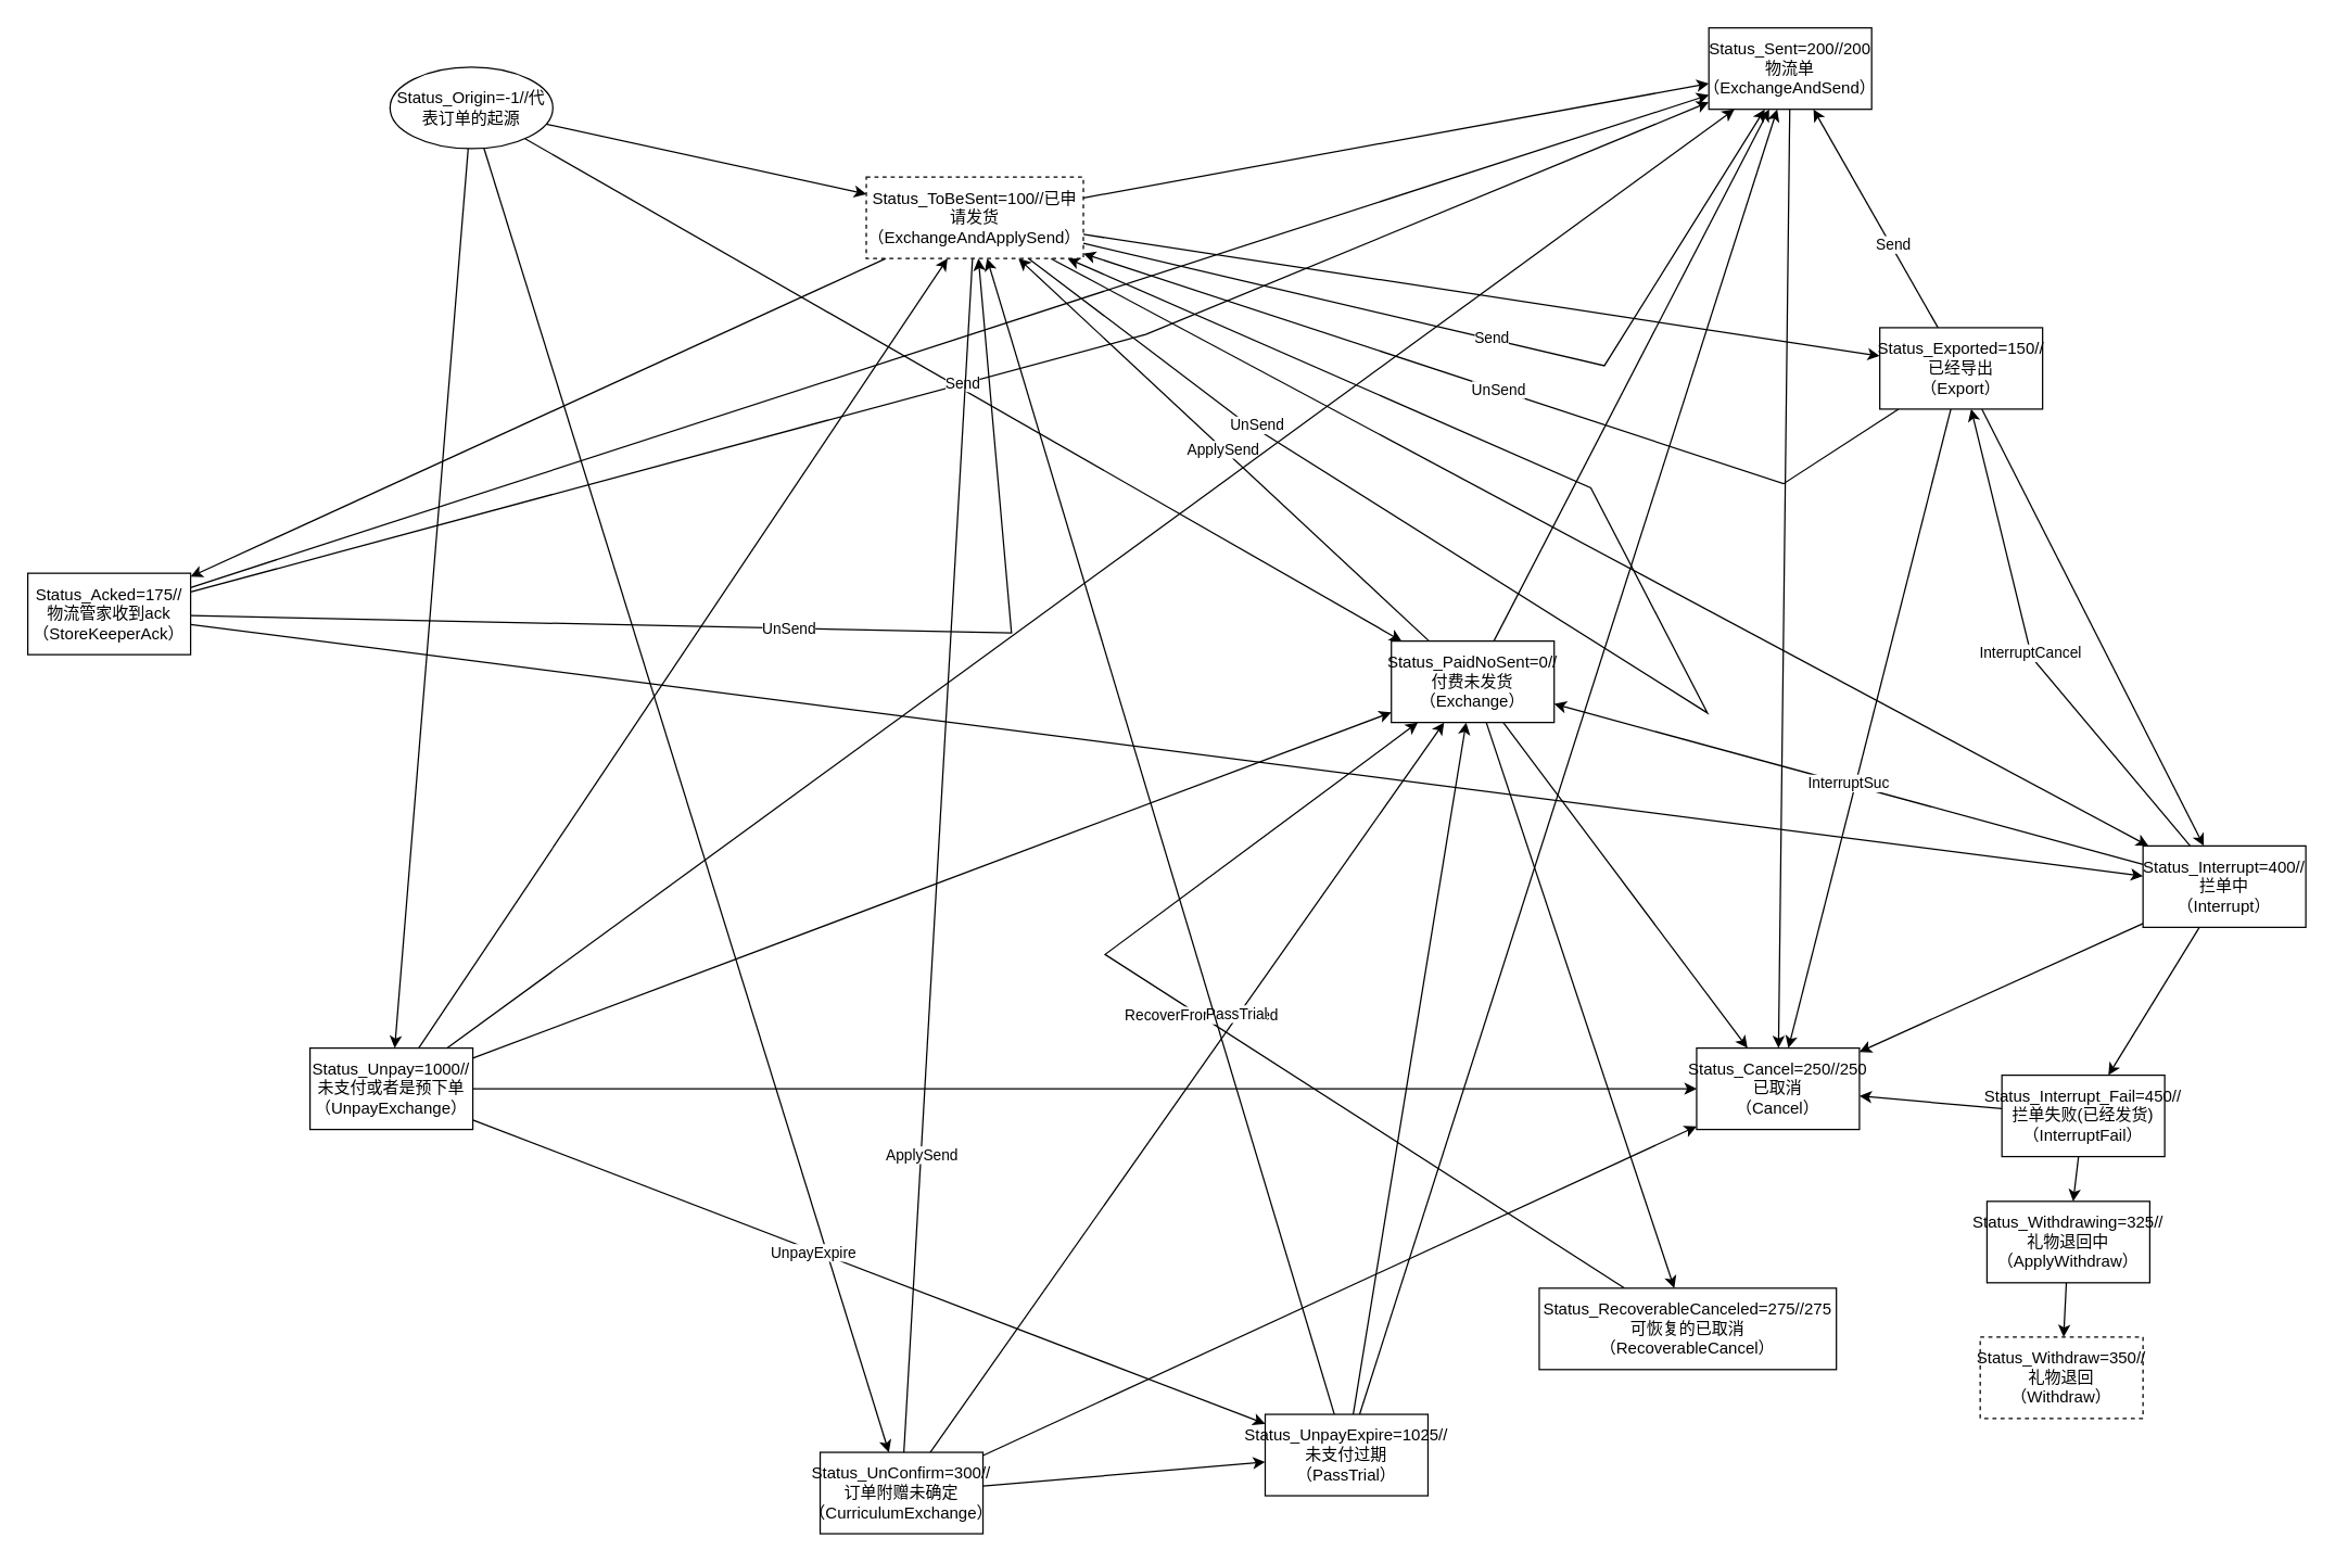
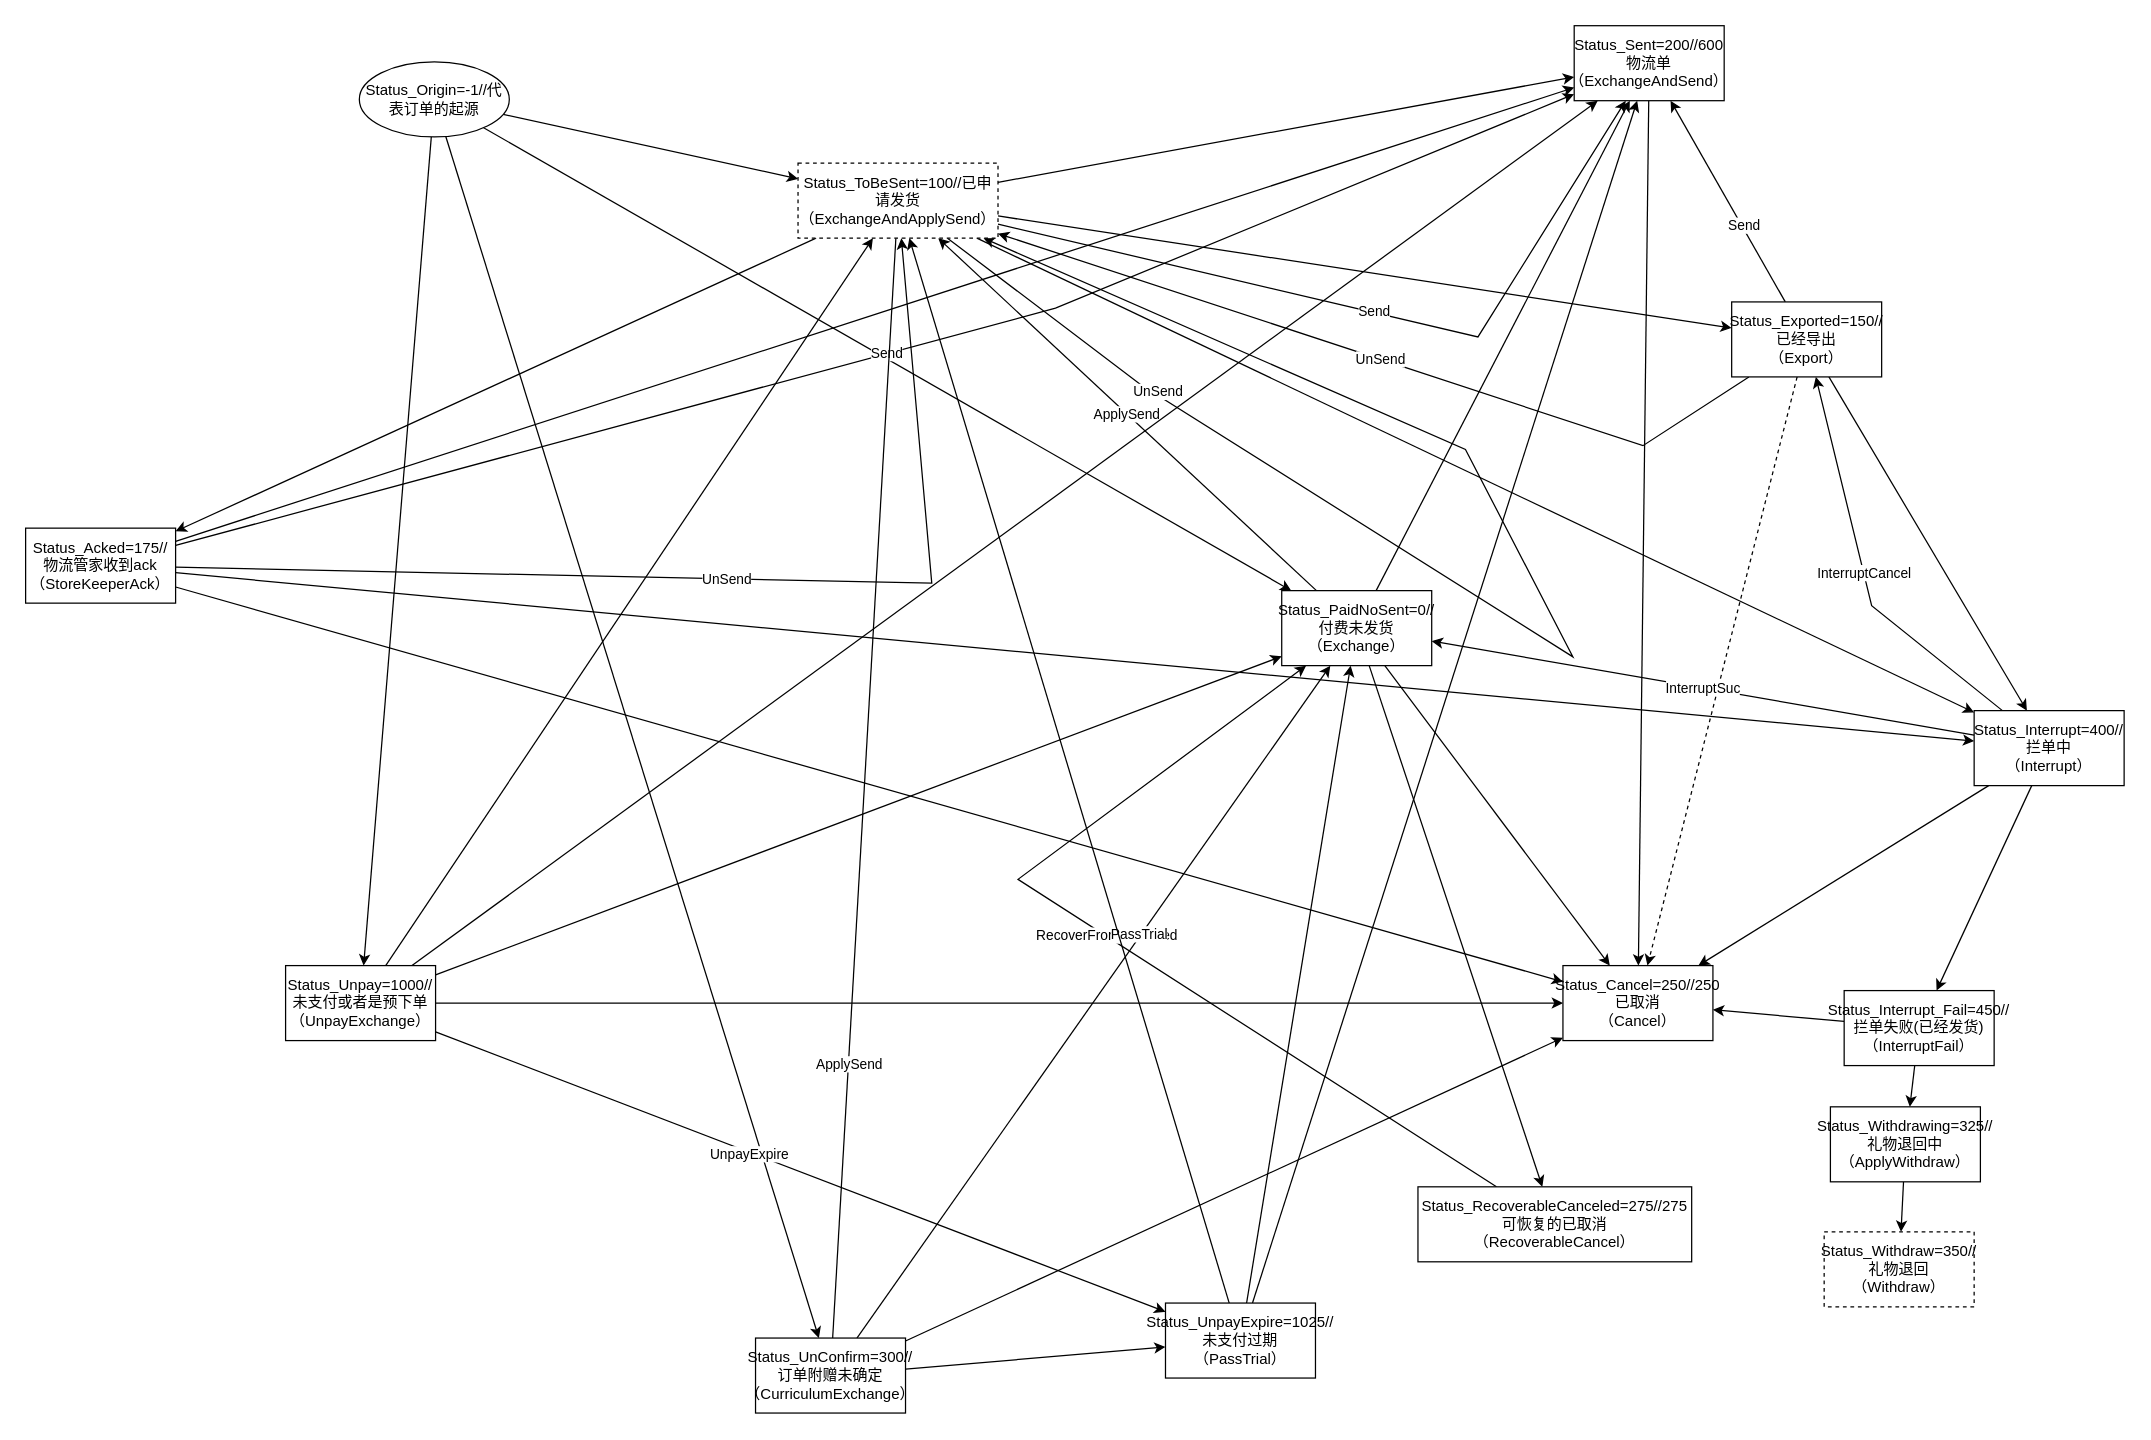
- <mxCell id="33" value="Status_Sent=200//200物流单&lt;br&gt;（ExchangeAndSend）" style="whiteSpace=wrap;html=1;" vertex="1" parent="1"><mxGeometry x="1259" y="20" width="120" height="60" as="geometry" /></mxCell>
+ <mxCell id="33" value="Status_Sent=200//600物流单&lt;br&gt;（ExchangeAndSend）" style="whiteSpace=wrap;html=1;" vertex="1" parent="1"><mxGeometry x="1259" y="20" width="120" height="60" as="geometry" /></mxCell>
- <mxCell id="23" style="edgeStyle=none;rounded=0;orthogonalLoop=1;jettySize=auto;html=1;" edge="1" parent="1" source="25" target="34"><mxGeometry relative="1" as="geometry" /></mxCell>
+ <mxCell id="23" style="edgeStyle=none;rounded=0;orthogonalLoop=1;jettySize=auto;html=1;dashed=1;" edge="1" parent="1" source="25" target="34"><mxGeometry relative="1" as="geometry" /></mxCell>
+ <mxCell id="29" style="edgeStyle=none;rounded=0;orthogonalLoop=1;jettySize=auto;html=1;" edge="1" parent="1" source="31" target="34"><mxGeometry relative="1" as="geometry" /></mxCell>
- <mxCell id="51" value="Status_Interrupt=400//拦单中&lt;br&gt;（Interrupt）" style="whiteSpace=wrap;html=1;" vertex="1" parent="1"><mxGeometry x="1579" y="623" width="120" height="60" as="geometry" /></mxCell>
+ <mxCell id="51" value="Status_Interrupt=400//拦单中&lt;br&gt;（Interrupt）" style="whiteSpace=wrap;html=1;" vertex="1" parent="1"><mxGeometry x="1579" y="568" width="120" height="60" as="geometry" /></mxCell>
